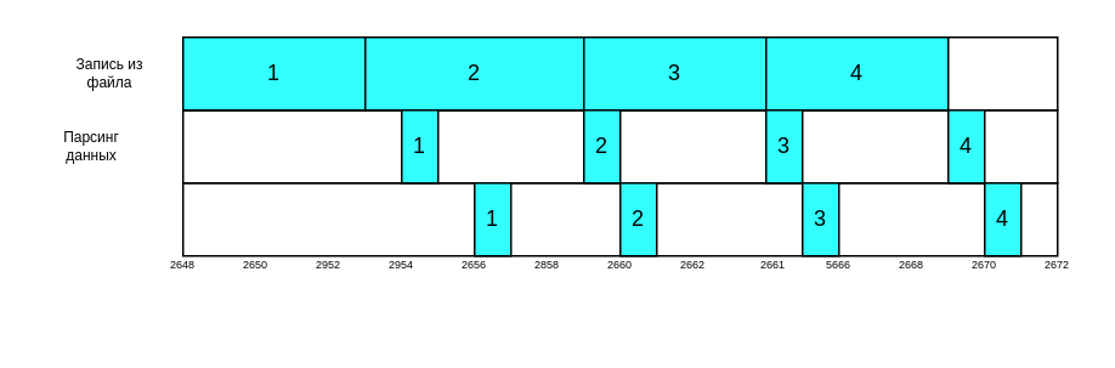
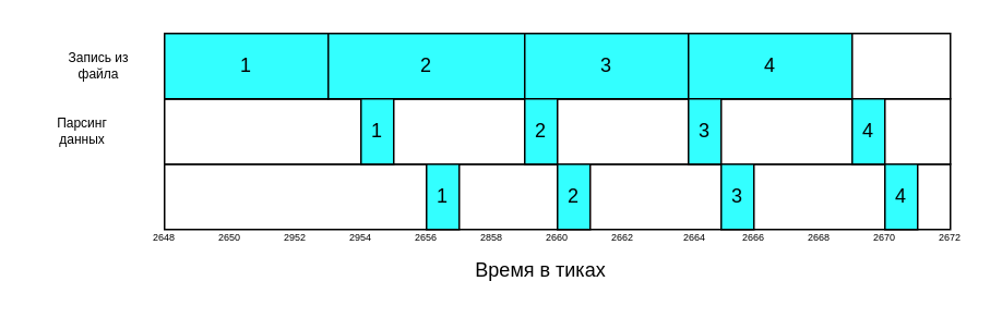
- <mxCell id="12" value="2661" style="text;html=1;align=center;verticalAlign=middle;whiteSpace=wrap;rounded=0;fontSize=6;" vertex="1" parent="1"><mxGeometry x="414" y="140" width="20" height="10" as="geometry" /></mxCell>
+ <mxCell id="12" value="2664" style="text;html=1;align=center;verticalAlign=middle;whiteSpace=wrap;rounded=0;fontSize=6;" vertex="1" parent="1"><mxGeometry x="414" y="140" width="20" height="10" as="geometry" /></mxCell>
- <mxCell id="25" value="5666" style="text;html=1;align=center;verticalAlign=middle;whiteSpace=wrap;rounded=0;fontSize=6;" vertex="1" parent="1"><mxGeometry x="450" y="140" width="20" height="10" as="geometry" /></mxCell>
+ <mxCell id="25" value="2666" style="text;html=1;align=center;verticalAlign=middle;whiteSpace=wrap;rounded=0;fontSize=6;" vertex="1" parent="1"><mxGeometry x="450" y="140" width="20" height="10" as="geometry" /></mxCell>
+ <mxCell id="5" value="Время в тиках" style="text;html=1;align=center;verticalAlign=middle;whiteSpace=wrap;rounded=0;" vertex="1" parent="1"><mxGeometry x="280" y="150" width="100" height="30" as="geometry" /></mxCell>
